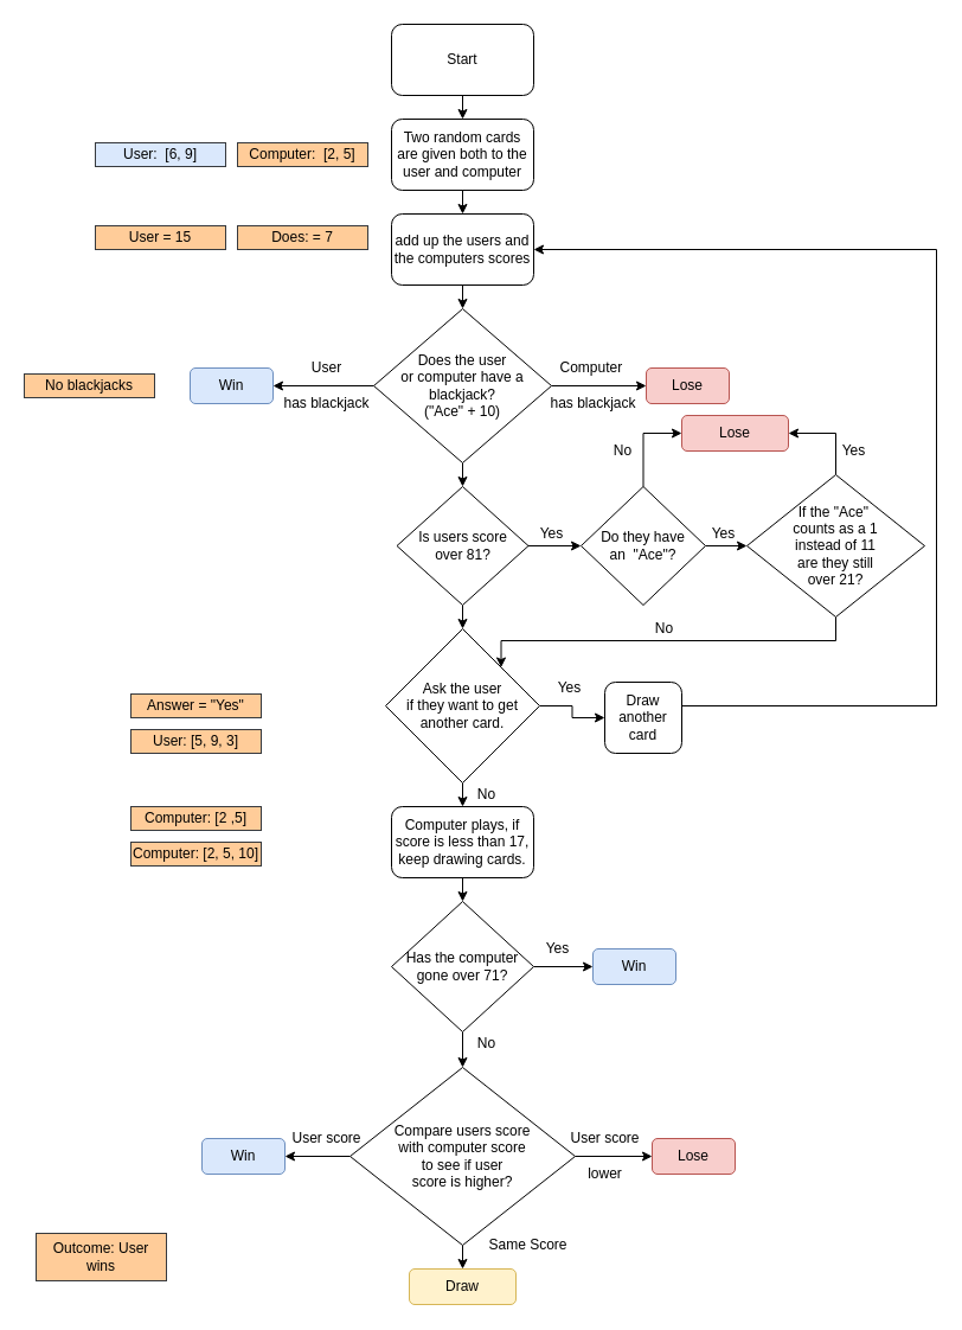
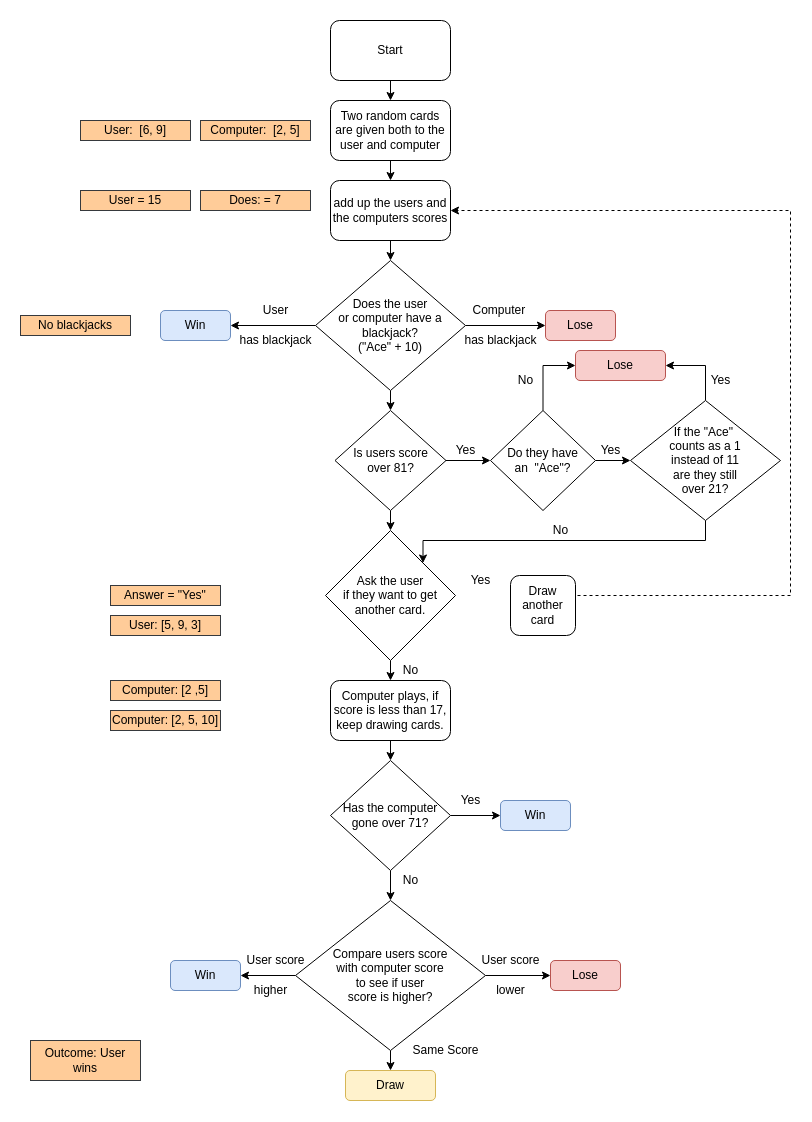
- <mxCell id="60" value="User: &amp;nbsp;[6, 9]" style="rounded=0;whiteSpace=wrap;html=1;fillColor=#dae8fc;strokeColor=#36393d;" vertex="1" parent="1"><mxGeometry x="80" y="120" width="110" height="20" as="geometry" /></mxCell>
+ <mxCell id="60" value="User: &amp;nbsp;[6, 9]" style="rounded=0;whiteSpace=wrap;html=1;fillColor=#ffcc99;strokeColor=#36393d;" vertex="1" parent="1"><mxGeometry x="80" y="120" width="110" height="20" as="geometry" /></mxCell>
- <mxCell id="39" style="edgeStyle=orthogonalEdgeStyle;rounded=0;orthogonalLoop=1;jettySize=auto;html=1;exitX=1;exitY=0.5;exitDx=0;exitDy=0;entryX=1;entryY=0.5;entryDx=0;entryDy=0;" edge="1" parent="1" source="40" target="7"><mxGeometry relative="1" as="geometry"><Array as="points"><mxPoint x="790" y="595" /><mxPoint x="790" y="210" /></Array></mxGeometry></mxCell>
+ <mxCell id="39" style="edgeStyle=orthogonalEdgeStyle;rounded=0;orthogonalLoop=1;jettySize=auto;html=1;exitX=1;exitY=0.5;exitDx=0;exitDy=0;entryX=1;entryY=0.5;entryDx=0;entryDy=0;dashed=1;" edge="1" parent="1" source="40" target="7"><mxGeometry relative="1" as="geometry"><Array as="points"><mxPoint x="790" y="595" /><mxPoint x="790" y="210" /></Array></mxGeometry></mxCell>
- <mxCell id="16" style="edgeStyle=orthogonalEdgeStyle;rounded=0;orthogonalLoop=1;jettySize=auto;html=1;exitX=1;exitY=0.5;exitDx=0;exitDy=0;entryX=0;entryY=0.5;entryDx=0;entryDy=0;" edge="1" parent="1" source="17" target="40"><mxGeometry relative="1" as="geometry" /></mxCell>
+ <mxCell id="34" value="higher" style="text;html=1;align=center;verticalAlign=middle;resizable=0;points=[];autosize=1;strokeColor=none;fillColor=none;" vertex="1" parent="1"><mxGeometry x="245" y="980" width="50" height="20" as="geometry" /></mxCell>
